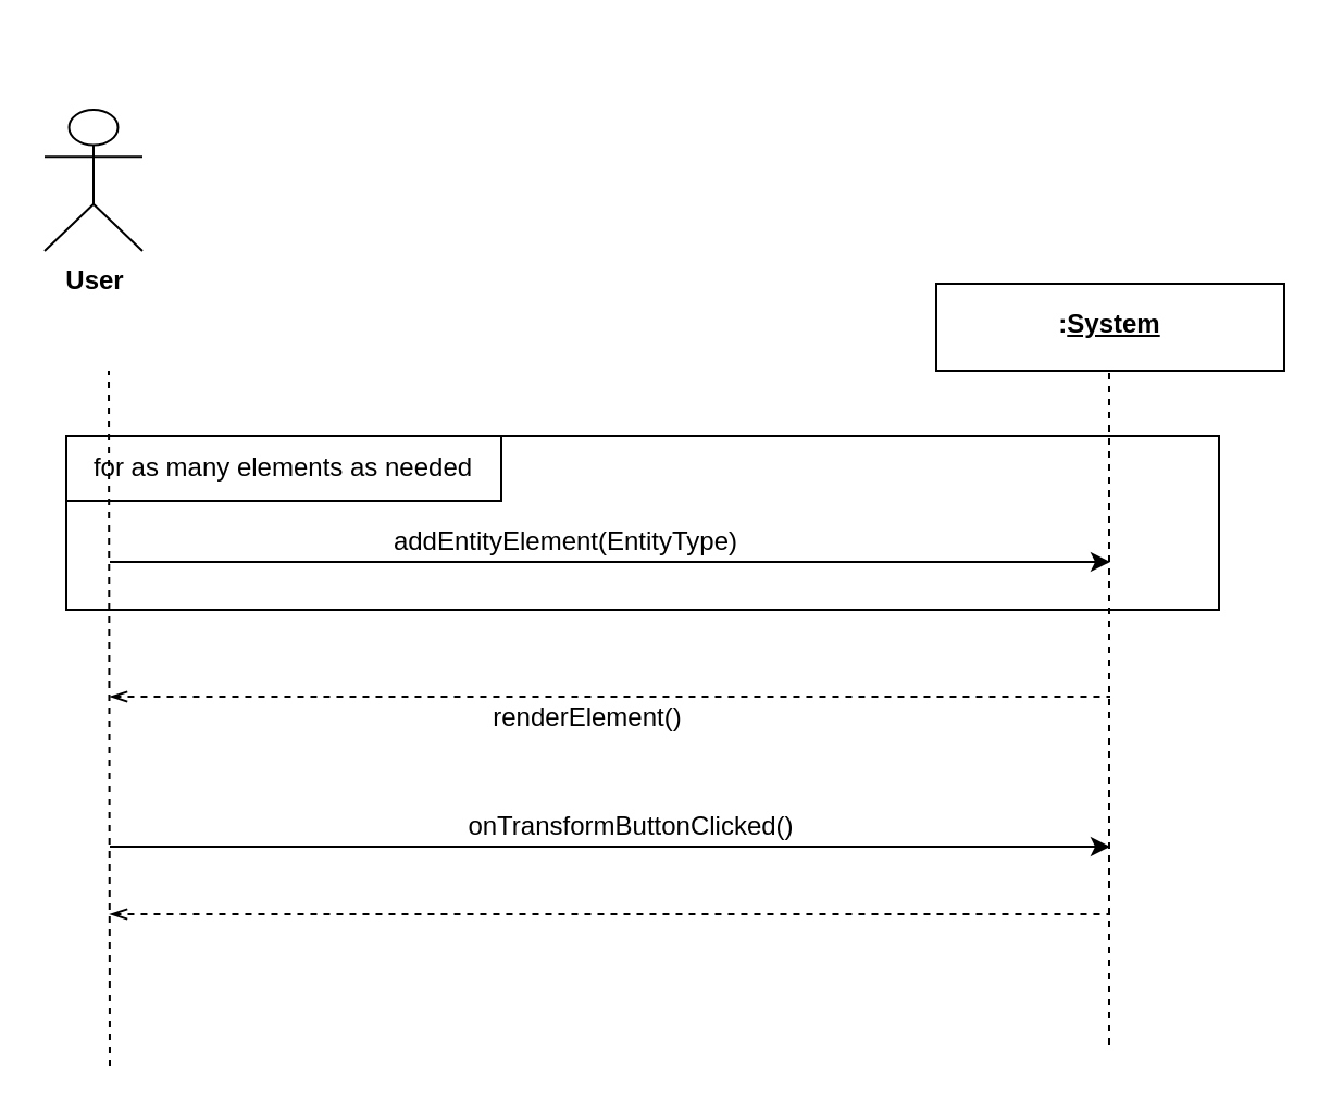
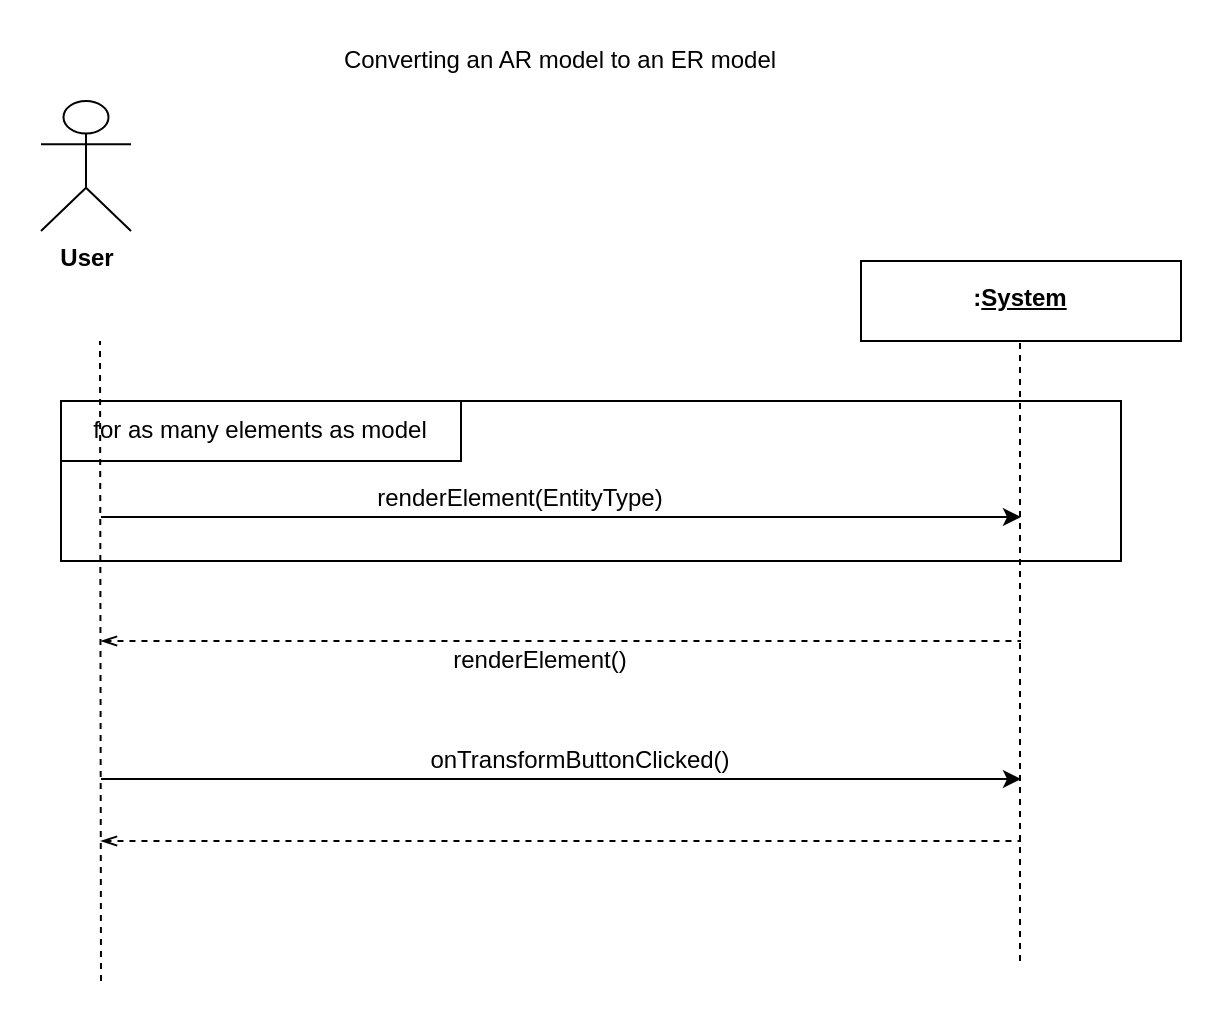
+ <mxCell id="4" value="Converting an AR model to an ER model" style="text;html=1;strokeColor=none;fillColor=none;align=center;verticalAlign=middle;whiteSpace=wrap;rounded=0;" vertex="1" parent="1"><mxGeometry x="140" y="20" width="280" height="20" as="geometry" /></mxCell>
- <mxCell id="7" value="for as many elements as needed" style="text;html=1;strokeColor=none;fillColor=none;align=center;verticalAlign=middle;whiteSpace=wrap;rounded=0;" vertex="1" parent="1"><mxGeometry x="30" y="205" width="200" height="20" as="geometry" /></mxCell>
+ <mxCell id="7" value="for as many elements as model" style="text;html=1;strokeColor=none;fillColor=none;align=center;verticalAlign=middle;whiteSpace=wrap;rounded=0;" vertex="1" parent="1"><mxGeometry x="30" y="205" width="200" height="20" as="geometry" /></mxCell>
- <mxCell id="11" value="addEntityElement(EntityType)" style="text;html=1;strokeColor=none;fillColor=none;align=center;verticalAlign=middle;whiteSpace=wrap;rounded=0;" vertex="1" parent="1"><mxGeometry x="160" y="239" width="200" height="20" as="geometry" /></mxCell>
+ <mxCell id="11" value="renderElement(EntityType)" style="text;html=1;strokeColor=none;fillColor=none;align=center;verticalAlign=middle;whiteSpace=wrap;rounded=0;" vertex="1" parent="1"><mxGeometry x="160" y="239" width="200" height="20" as="geometry" /></mxCell>
